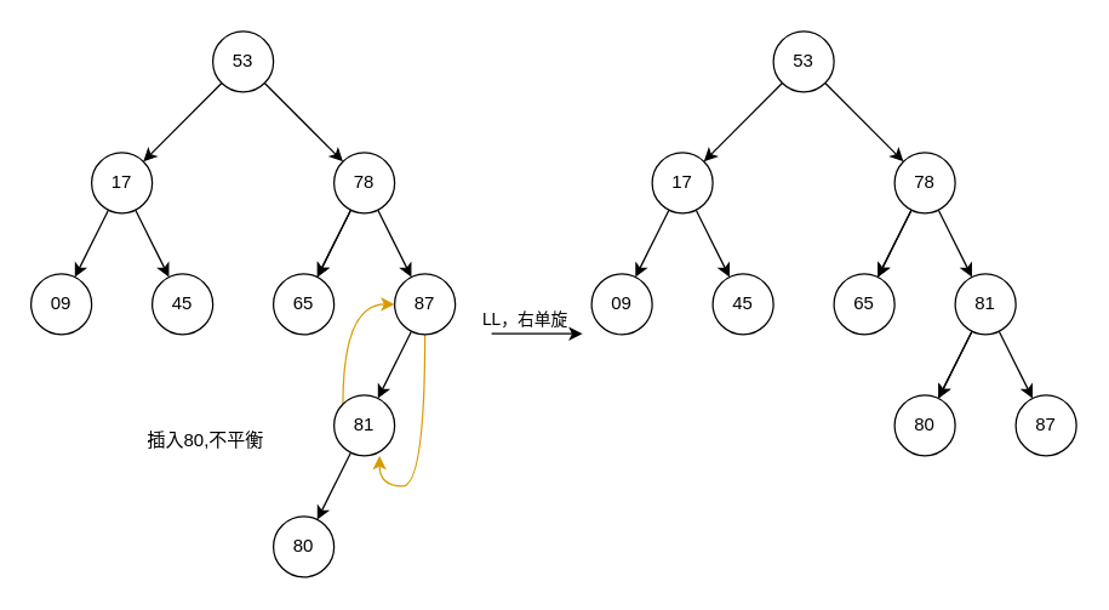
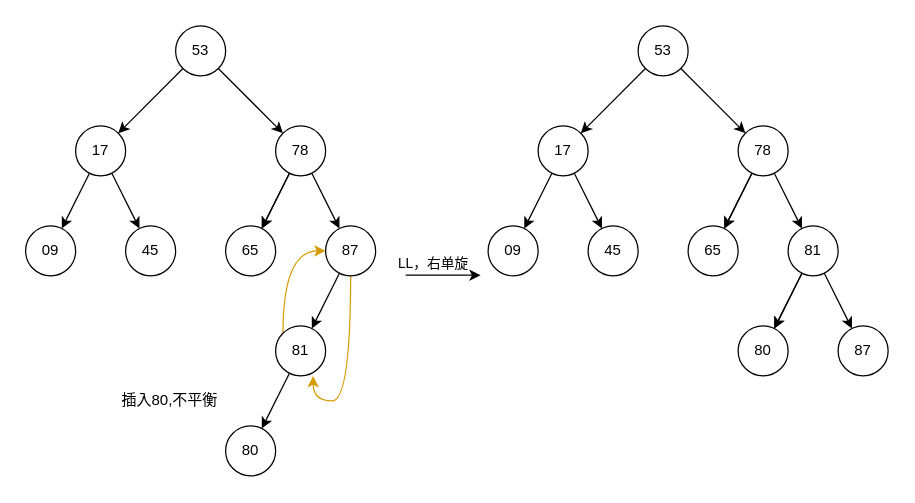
- <mxCell id="22" value="插入80,不平衡" style="text;html=1;align=center;verticalAlign=middle;resizable=0;points=[];autosize=1;strokeColor=none;fillColor=none;" vertex="1" parent="1"><mxGeometry x="90" y="280" width="90" height="20" as="geometry" /></mxCell>
+ <mxCell id="22" value="插入80,不平衡" style="text;html=1;align=center;verticalAlign=middle;resizable=0;points=[];autosize=1;strokeColor=none;fillColor=none;" vertex="1" parent="1"><mxGeometry x="90" y="310" width="90" height="20" as="geometry" /></mxCell>
